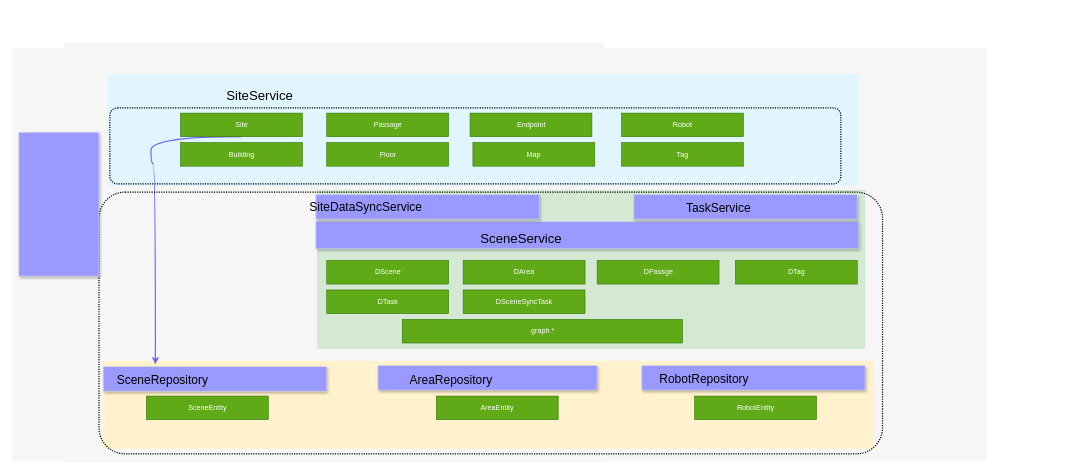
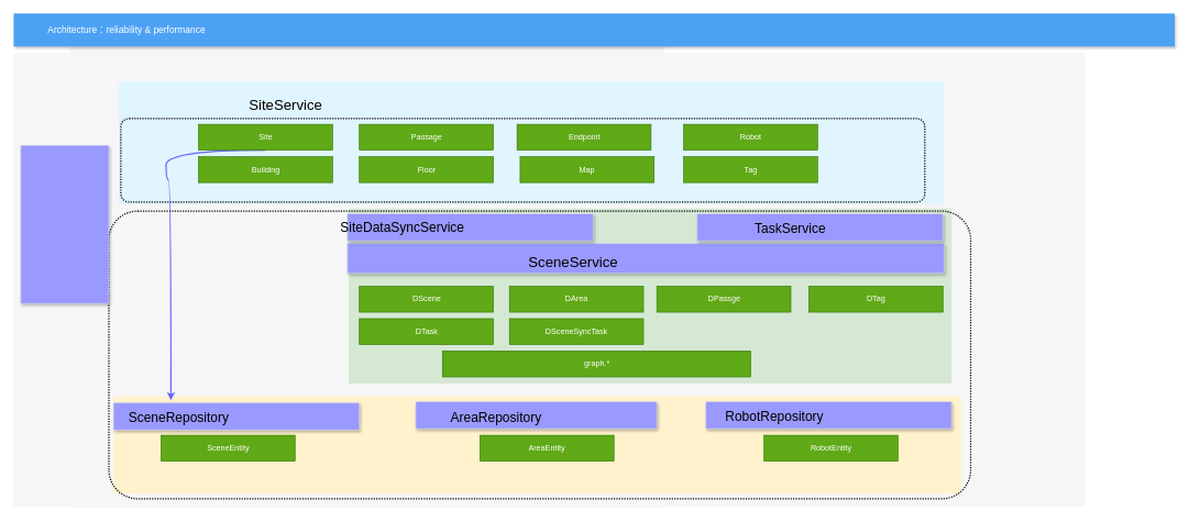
+ <mxCell id="41" value="Architecture：reliability &amp;amp; performance" style="fillColor=#4DA1F5;strokeColor=none;shadow=1;gradientColor=none;fontSize=14;align=left;spacingLeft=50;fontColor=#ffffff;html=1;" parent="1" vertex="1"><mxGeometry x="20" y="20" width="1760" height="50" as="geometry" /></mxCell>
